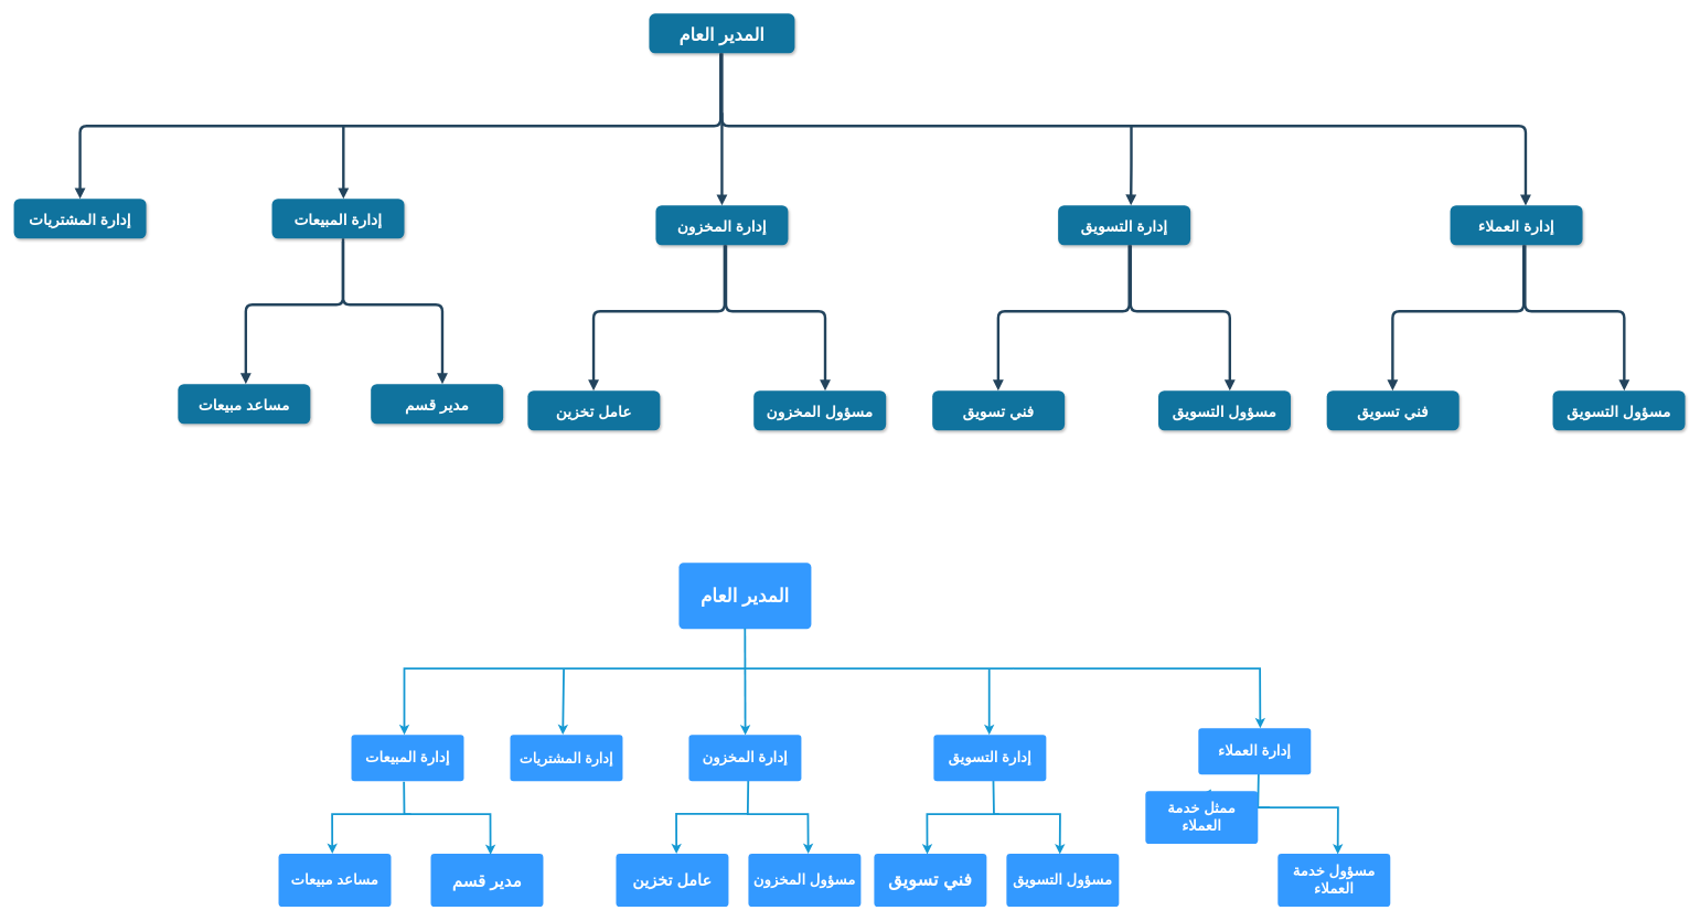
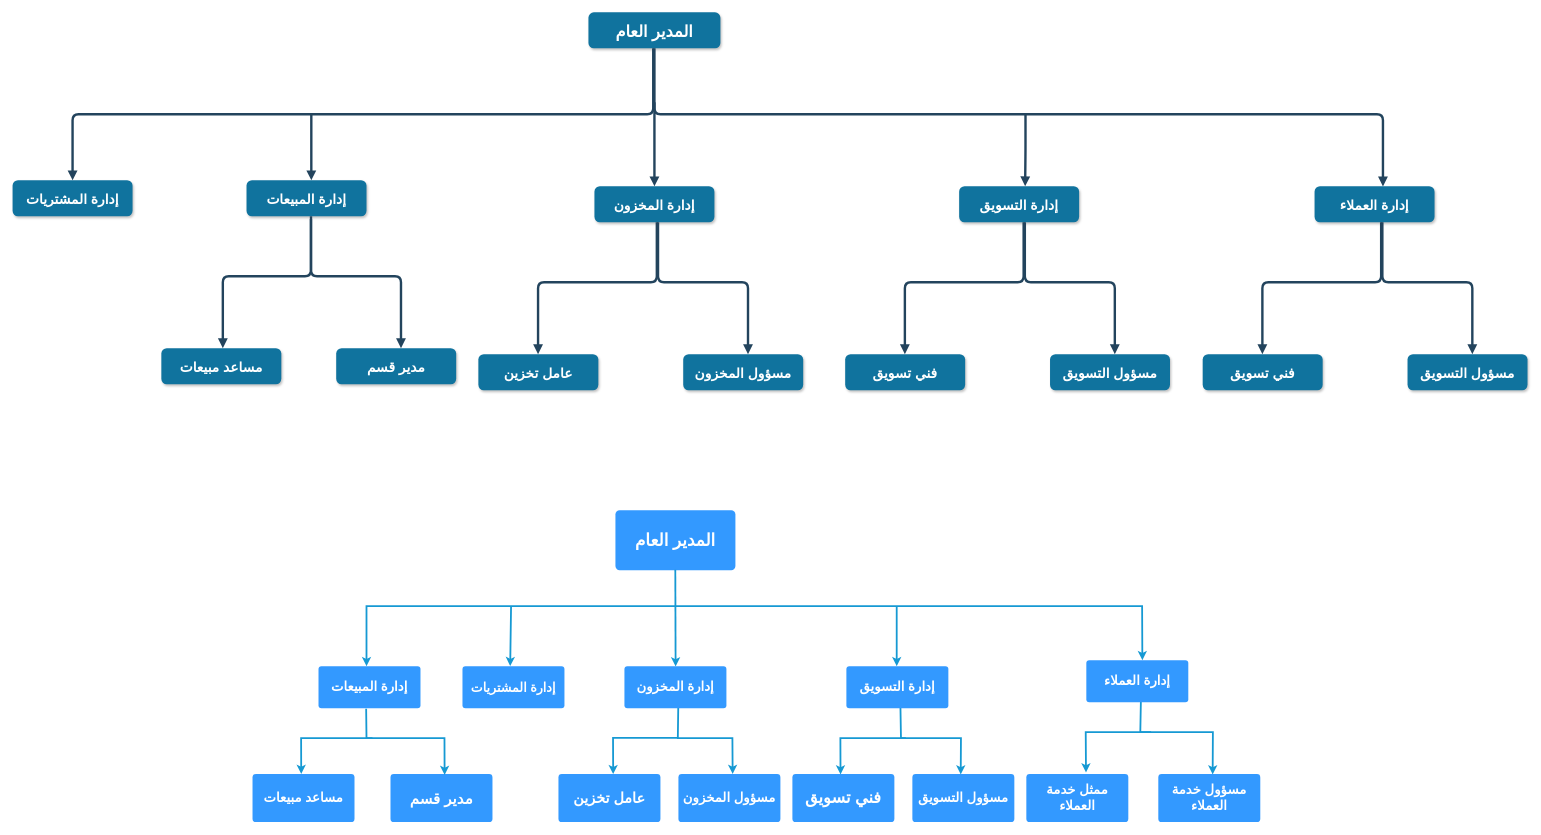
- <mxCell id="54" value="&lt;span style=&quot;font-size: 22px;&quot;&gt;ممثل خدمة العملاء&lt;/span&gt;" style="rounded=1;whiteSpace=wrap;html=1;shadow=0;labelBackgroundColor=none;strokeColor=none;strokeWidth=3;fillColor=#3399FF;fontFamily=Helvetica;fontSize=14;fontColor=#FFFFFF;align=center;spacing=5;fontStyle=1;arcSize=7;perimeterSpacing=2;" vertex="1" parent="1"><mxGeometry x="1730" y="1195" width="170" height="80" as="geometry" /></mxCell>
+ <mxCell id="54" value="&lt;span style=&quot;font-size: 22px;&quot;&gt;ممثل خدمة العملاء&lt;/span&gt;" style="rounded=1;whiteSpace=wrap;html=1;shadow=0;labelBackgroundColor=none;strokeColor=none;strokeWidth=3;fillColor=#3399FF;fontFamily=Helvetica;fontSize=14;fontColor=#FFFFFF;align=center;spacing=5;fontStyle=1;arcSize=7;perimeterSpacing=2;" vertex="1" parent="1"><mxGeometry x="1710" y="1290" width="170" height="80" as="geometry" /></mxCell>
